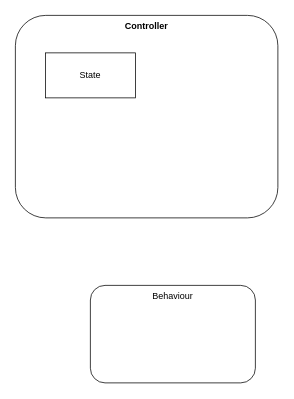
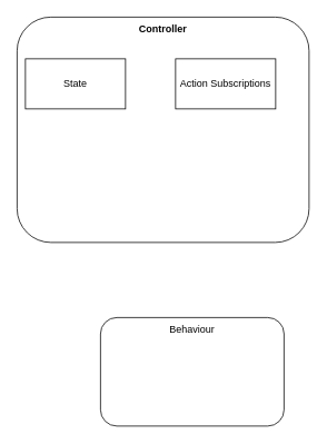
- <mxCell id="3" value="State" style="rounded=0;whiteSpace=wrap;html=1;" vertex="1" parent="1"><mxGeometry x="60" y="70" width="120" height="60" as="geometry" /></mxCell>
+ <mxCell id="3" value="State" style="rounded=0;whiteSpace=wrap;html=1;" vertex="1" parent="1"><mxGeometry x="30" y="70" width="120" height="60" as="geometry" /></mxCell>
+ <mxCell id="4" value="Action Subscriptions" style="rounded=0;whiteSpace=wrap;html=1;" vertex="1" parent="1"><mxGeometry x="210" y="70" width="120" height="60" as="geometry" /></mxCell>
